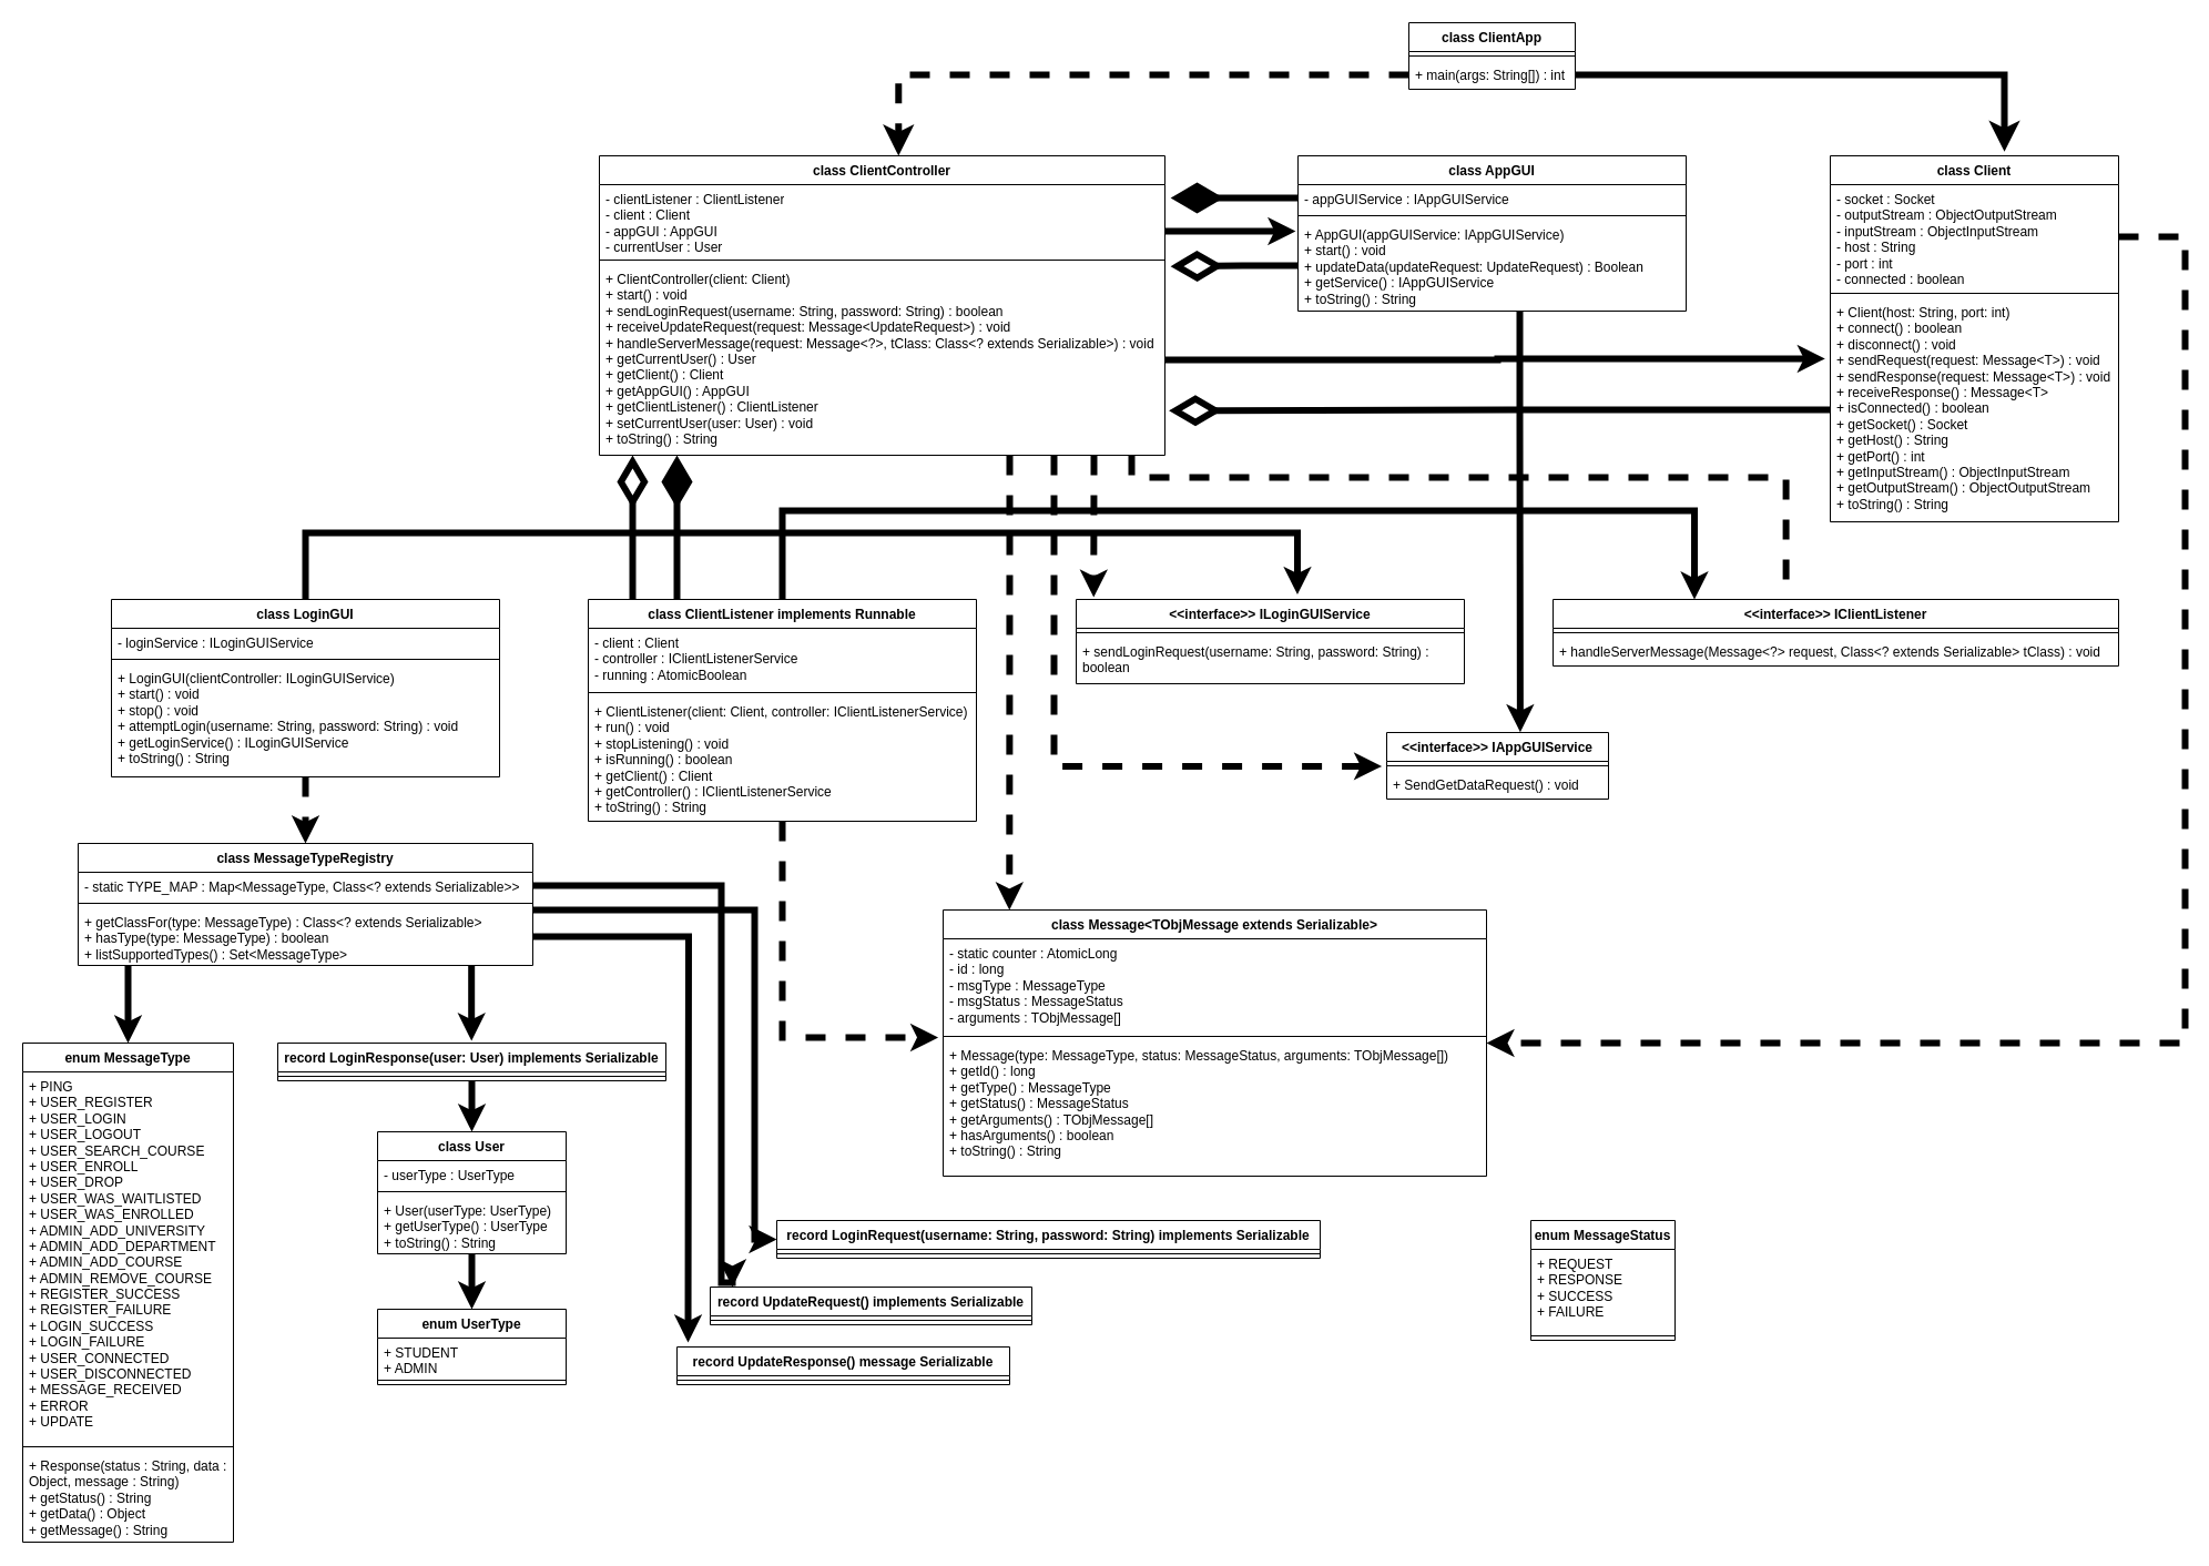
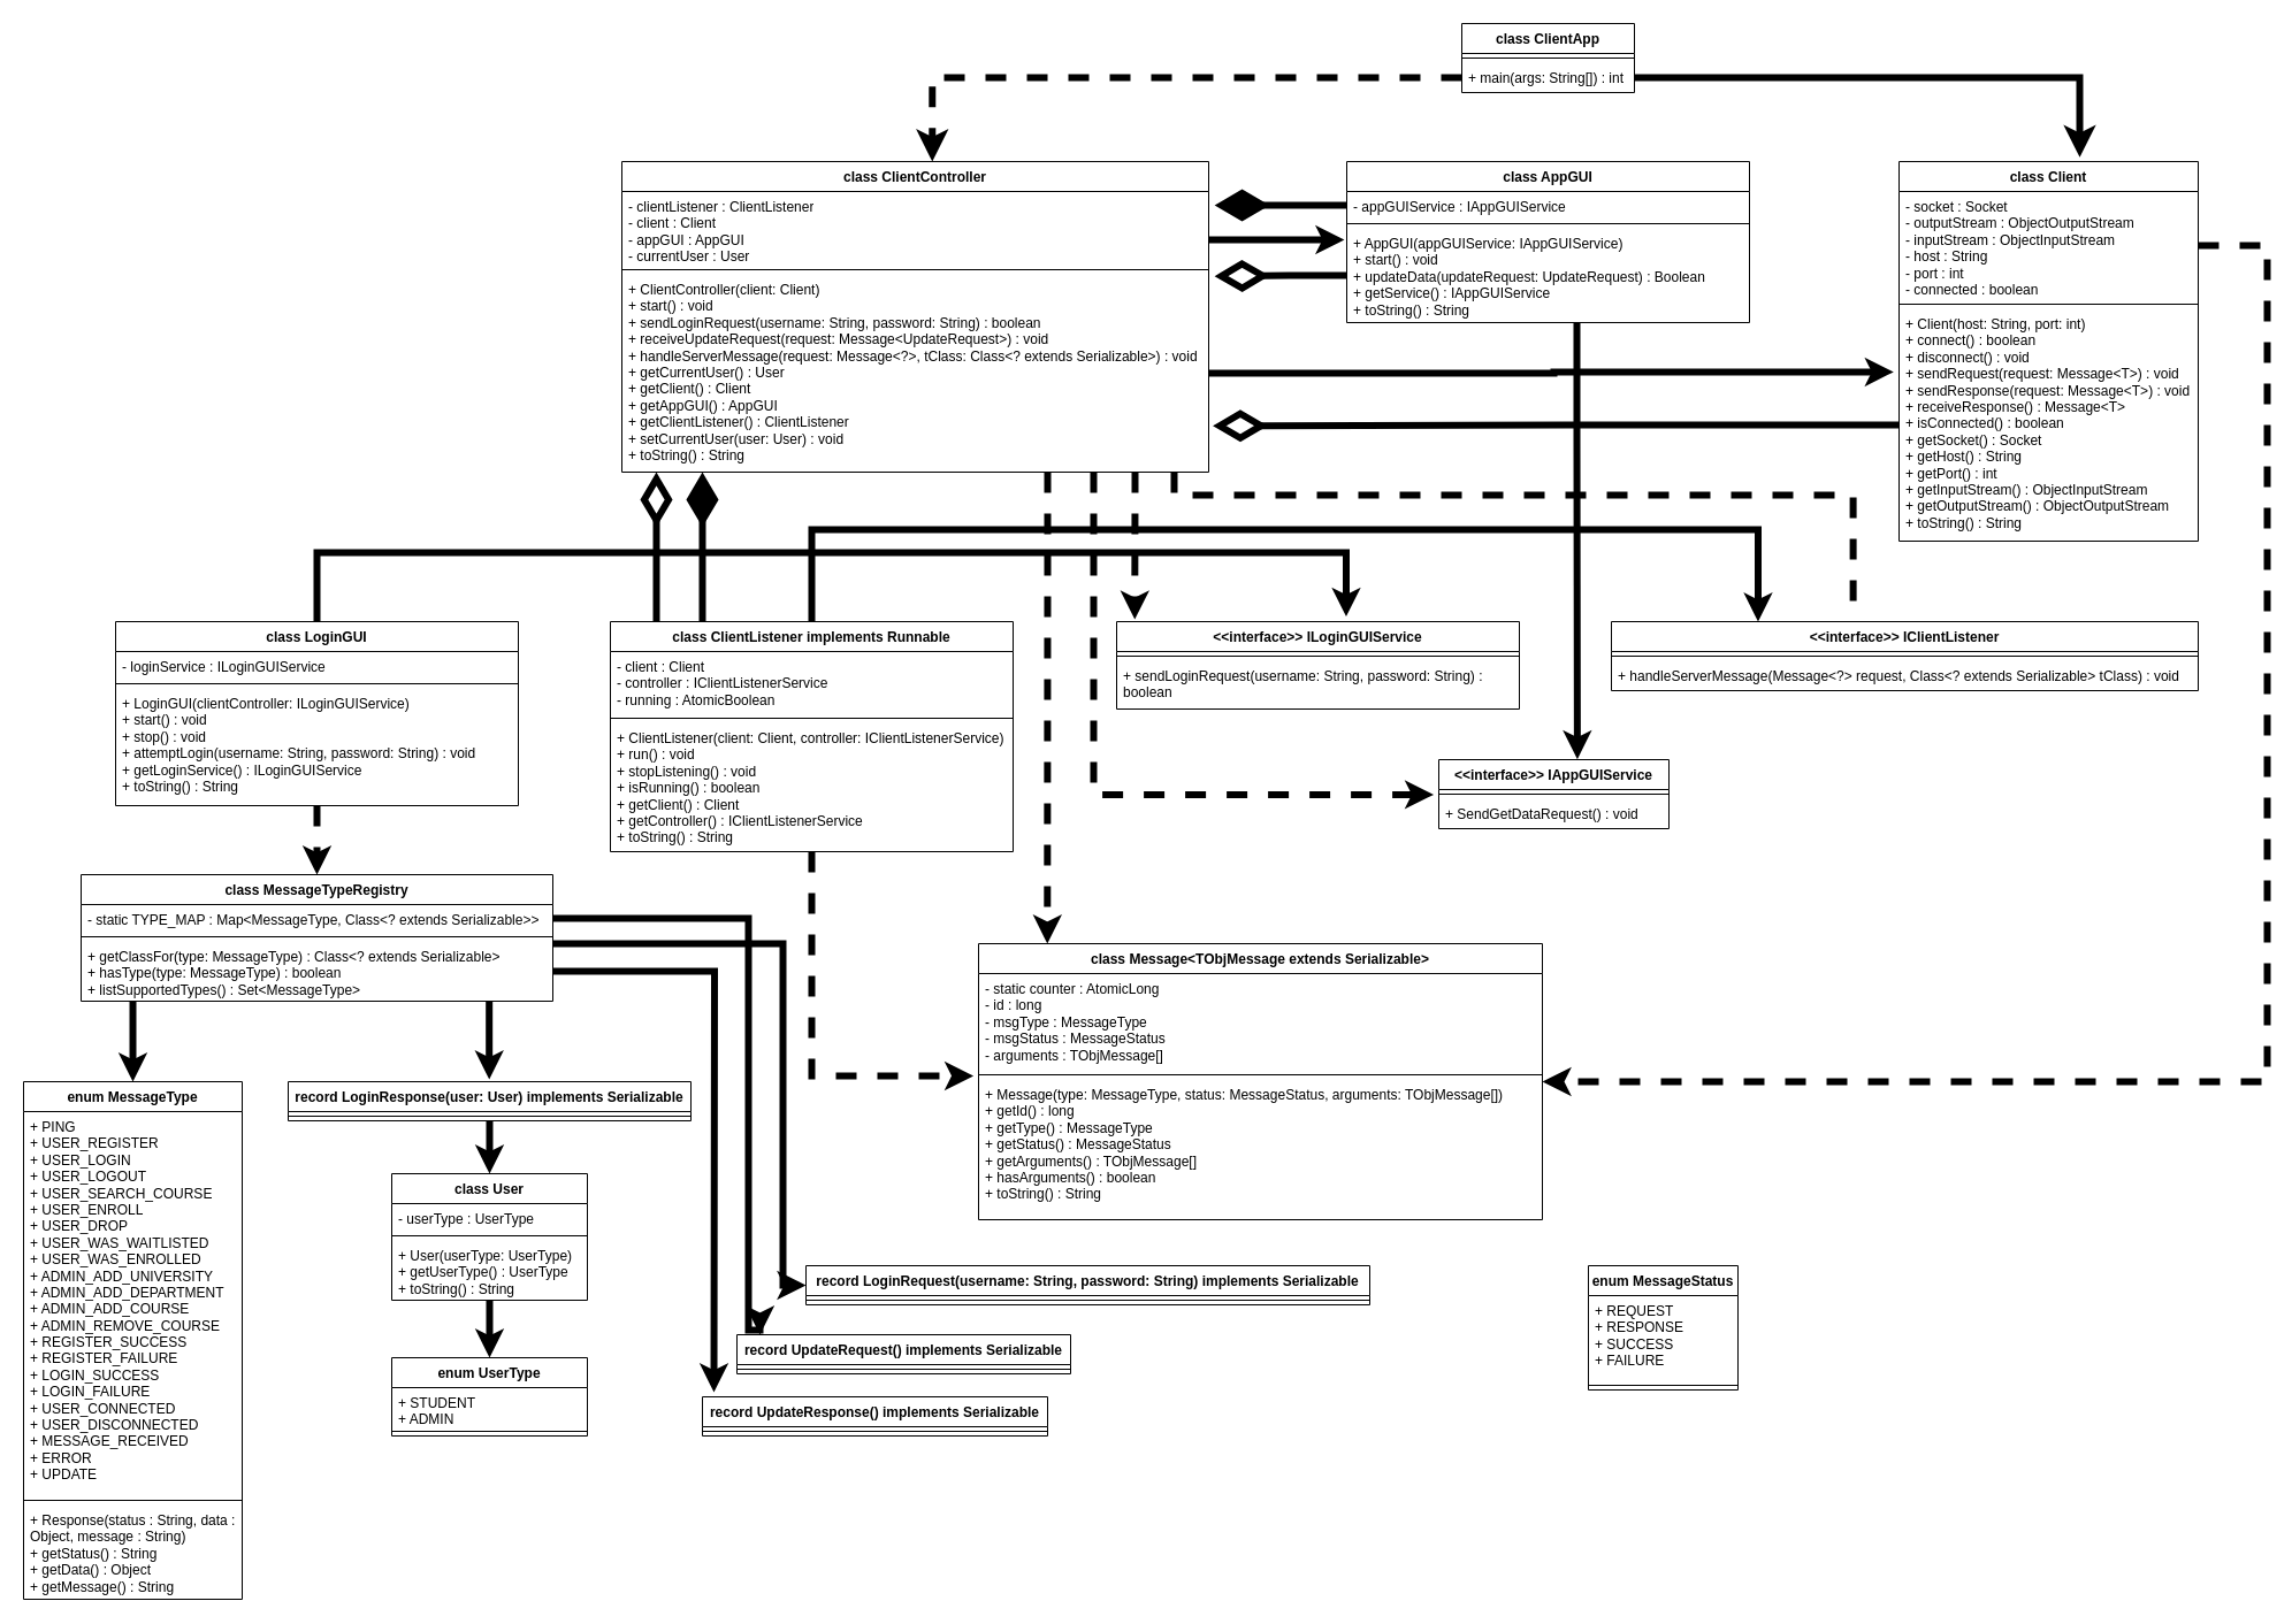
- <mxCell id="68" value="&lt;strong&gt;record UpdateResponse() message Serializable&lt;/strong&gt;" style="swimlane;fontStyle=1;align=center;verticalAlign=top;childLayout=stackLayout;horizontal=1;startSize=26;horizontalStack=0;resizeParent=1;resizeParentMax=0;resizeLast=0;collapsible=1;marginBottom=0;whiteSpace=wrap;html=1;" vertex="1" parent="1"><mxGeometry x="610" y="1214" width="300" height="34" as="geometry" /></mxCell>
+ <mxCell id="68" value="&lt;strong&gt;record UpdateResponse() implements Serializable&lt;/strong&gt;" style="swimlane;fontStyle=1;align=center;verticalAlign=top;childLayout=stackLayout;horizontal=1;startSize=26;horizontalStack=0;resizeParent=1;resizeParentMax=0;resizeLast=0;collapsible=1;marginBottom=0;whiteSpace=wrap;html=1;" vertex="1" parent="1"><mxGeometry x="610" y="1214" width="300" height="34" as="geometry" /></mxCell>
